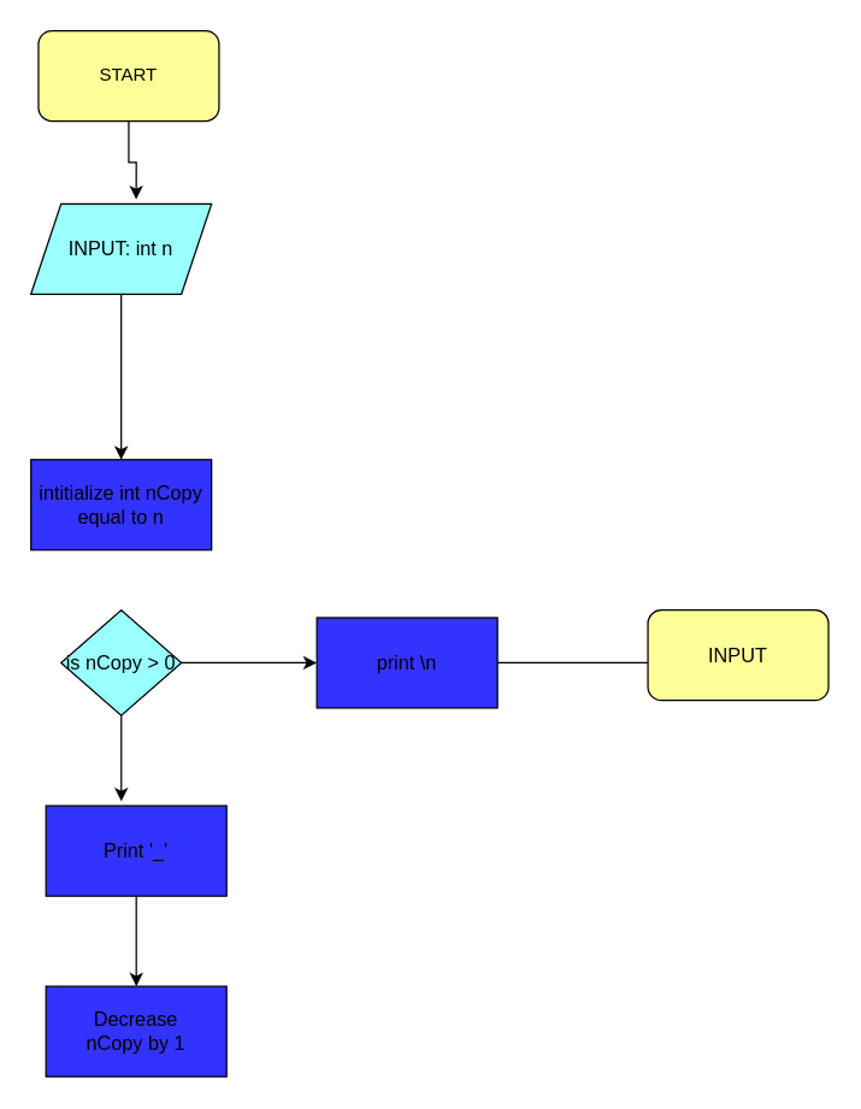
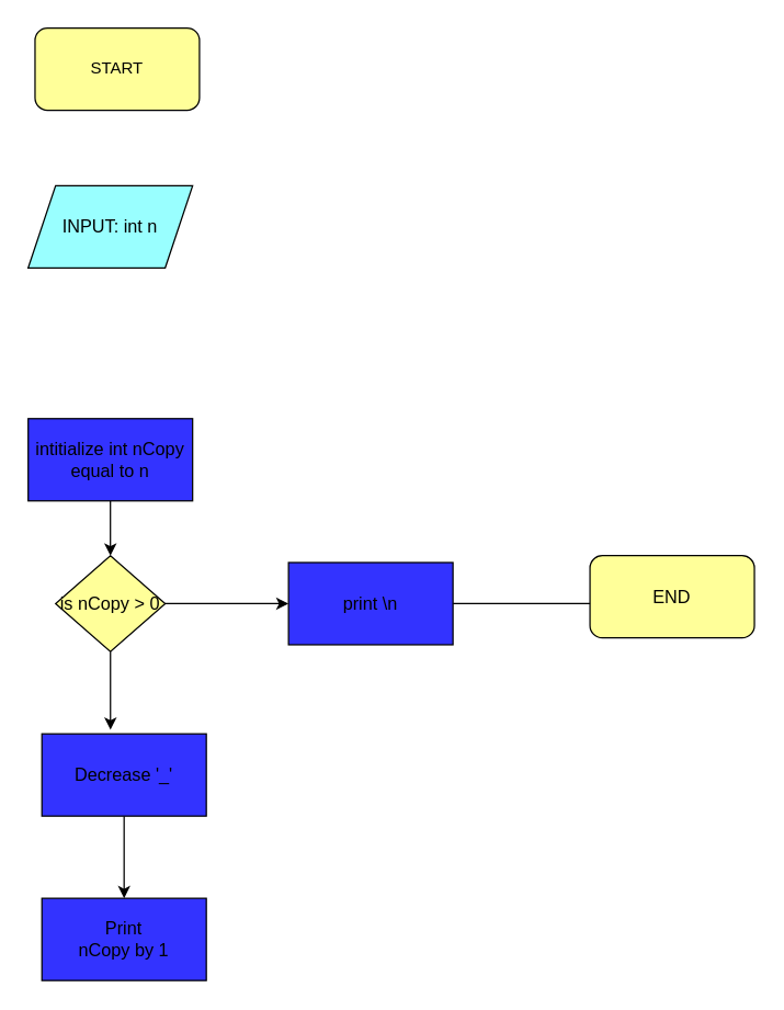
- <mxCell id="2" style="edgeStyle=orthogonalEdgeStyle;rounded=0;orthogonalLoop=1;jettySize=auto;html=1;entryX=0.583;entryY=-0.05;entryDx=0;entryDy=0;entryPerimeter=0;fontSize=13;" edge="1" parent="1" source="3" target="5"><mxGeometry relative="1" as="geometry" /></mxCell>
- <mxCell id="4" style="edgeStyle=orthogonalEdgeStyle;rounded=0;orthogonalLoop=1;jettySize=auto;html=1;fontSize=13;" edge="1" parent="1" source="5" target="7"><mxGeometry relative="1" as="geometry"><mxPoint x="80" y="335" as="targetPoint" /></mxGeometry></mxCell>
+ <mxCell id="6" style="edgeStyle=orthogonalEdgeStyle;rounded=0;orthogonalLoop=1;jettySize=auto;html=1;exitX=0.5;exitY=1;exitDx=0;exitDy=0;fontSize=13;" edge="1" parent="1" source="7" target="10"><mxGeometry relative="1" as="geometry"><mxPoint x="80" y="375" as="targetPoint" /></mxGeometry></mxCell>
- <mxCell id="16" value="INPUT" style="rounded=1;whiteSpace=wrap;html=1;fontSize=13;labelBackgroundColor=#FFFF99;fillColor=#FFFF99;" vertex="1" parent="1"><mxGeometry x="430" y="405" width="120" height="60" as="geometry" /></mxCell>
+ <mxCell id="16" value="END" style="rounded=1;whiteSpace=wrap;html=1;fontSize=13;labelBackgroundColor=#FFFF99;fillColor=#FFFF99;" vertex="1" parent="1"><mxGeometry x="430" y="405" width="120" height="60" as="geometry" /></mxCell>
- <mxCell id="10" value="is nCopy &amp;gt; 0" style="rhombus;whiteSpace=wrap;html=1;fontSize=13;fillColor=#99ffff;" vertex="1" parent="1"><mxGeometry x="40" y="405" width="80" height="70" as="geometry" /></mxCell>
+ <mxCell id="10" value="is nCopy &amp;gt; 0" style="rhombus;whiteSpace=wrap;html=1;fontSize=13;fillColor=#FFFF99;" vertex="1" parent="1"><mxGeometry x="40" y="405" width="80" height="70" as="geometry" /></mxCell>
- <mxCell id="12" value="Print '_'" style="rounded=0;whiteSpace=wrap;html=1;fontSize=13;fillColor=#3333FF;" vertex="1" parent="1"><mxGeometry x="30" y="535" width="120" height="60" as="geometry" /></mxCell>
+ <mxCell id="12" value="Decrease '_'" style="rounded=0;whiteSpace=wrap;html=1;fontSize=13;fillColor=#3333FF;" vertex="1" parent="1"><mxGeometry x="30" y="535" width="120" height="60" as="geometry" /></mxCell>
- <mxCell id="13" value="Decrease &lt;br&gt;nCopy by 1" style="rounded=0;whiteSpace=wrap;html=1;fontSize=13;fillColor=#3333FF;" vertex="1" parent="1"><mxGeometry x="30" y="655" width="120" height="60" as="geometry" /></mxCell>
+ <mxCell id="13" value="Print &lt;br&gt;nCopy by 1" style="rounded=0;whiteSpace=wrap;html=1;fontSize=13;fillColor=#3333FF;" vertex="1" parent="1"><mxGeometry x="30" y="655" width="120" height="60" as="geometry" /></mxCell>
